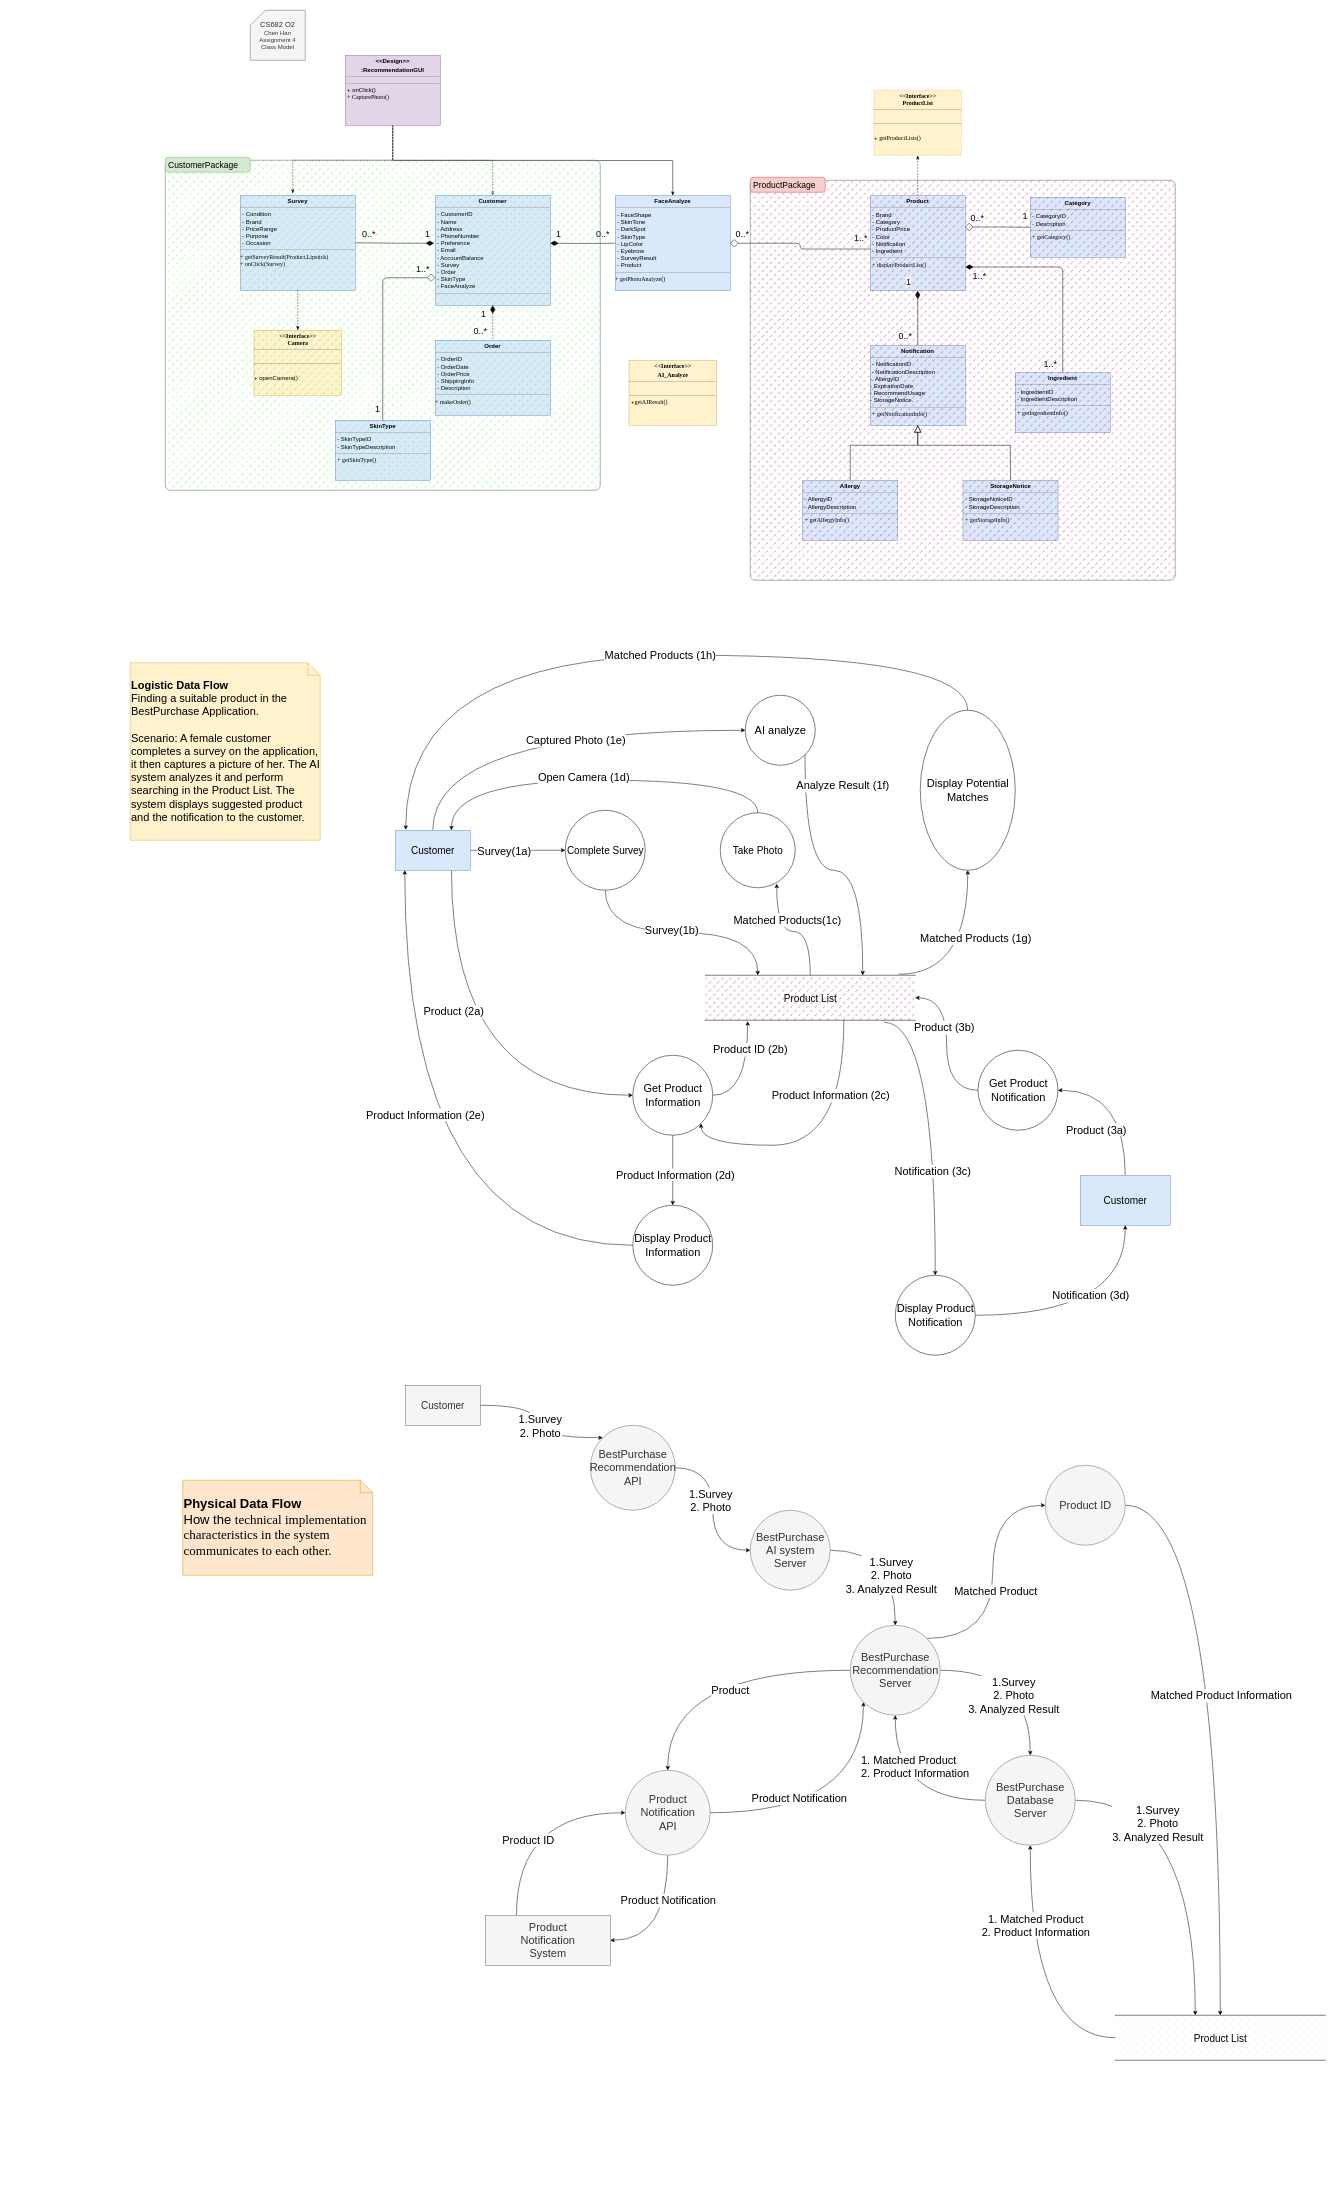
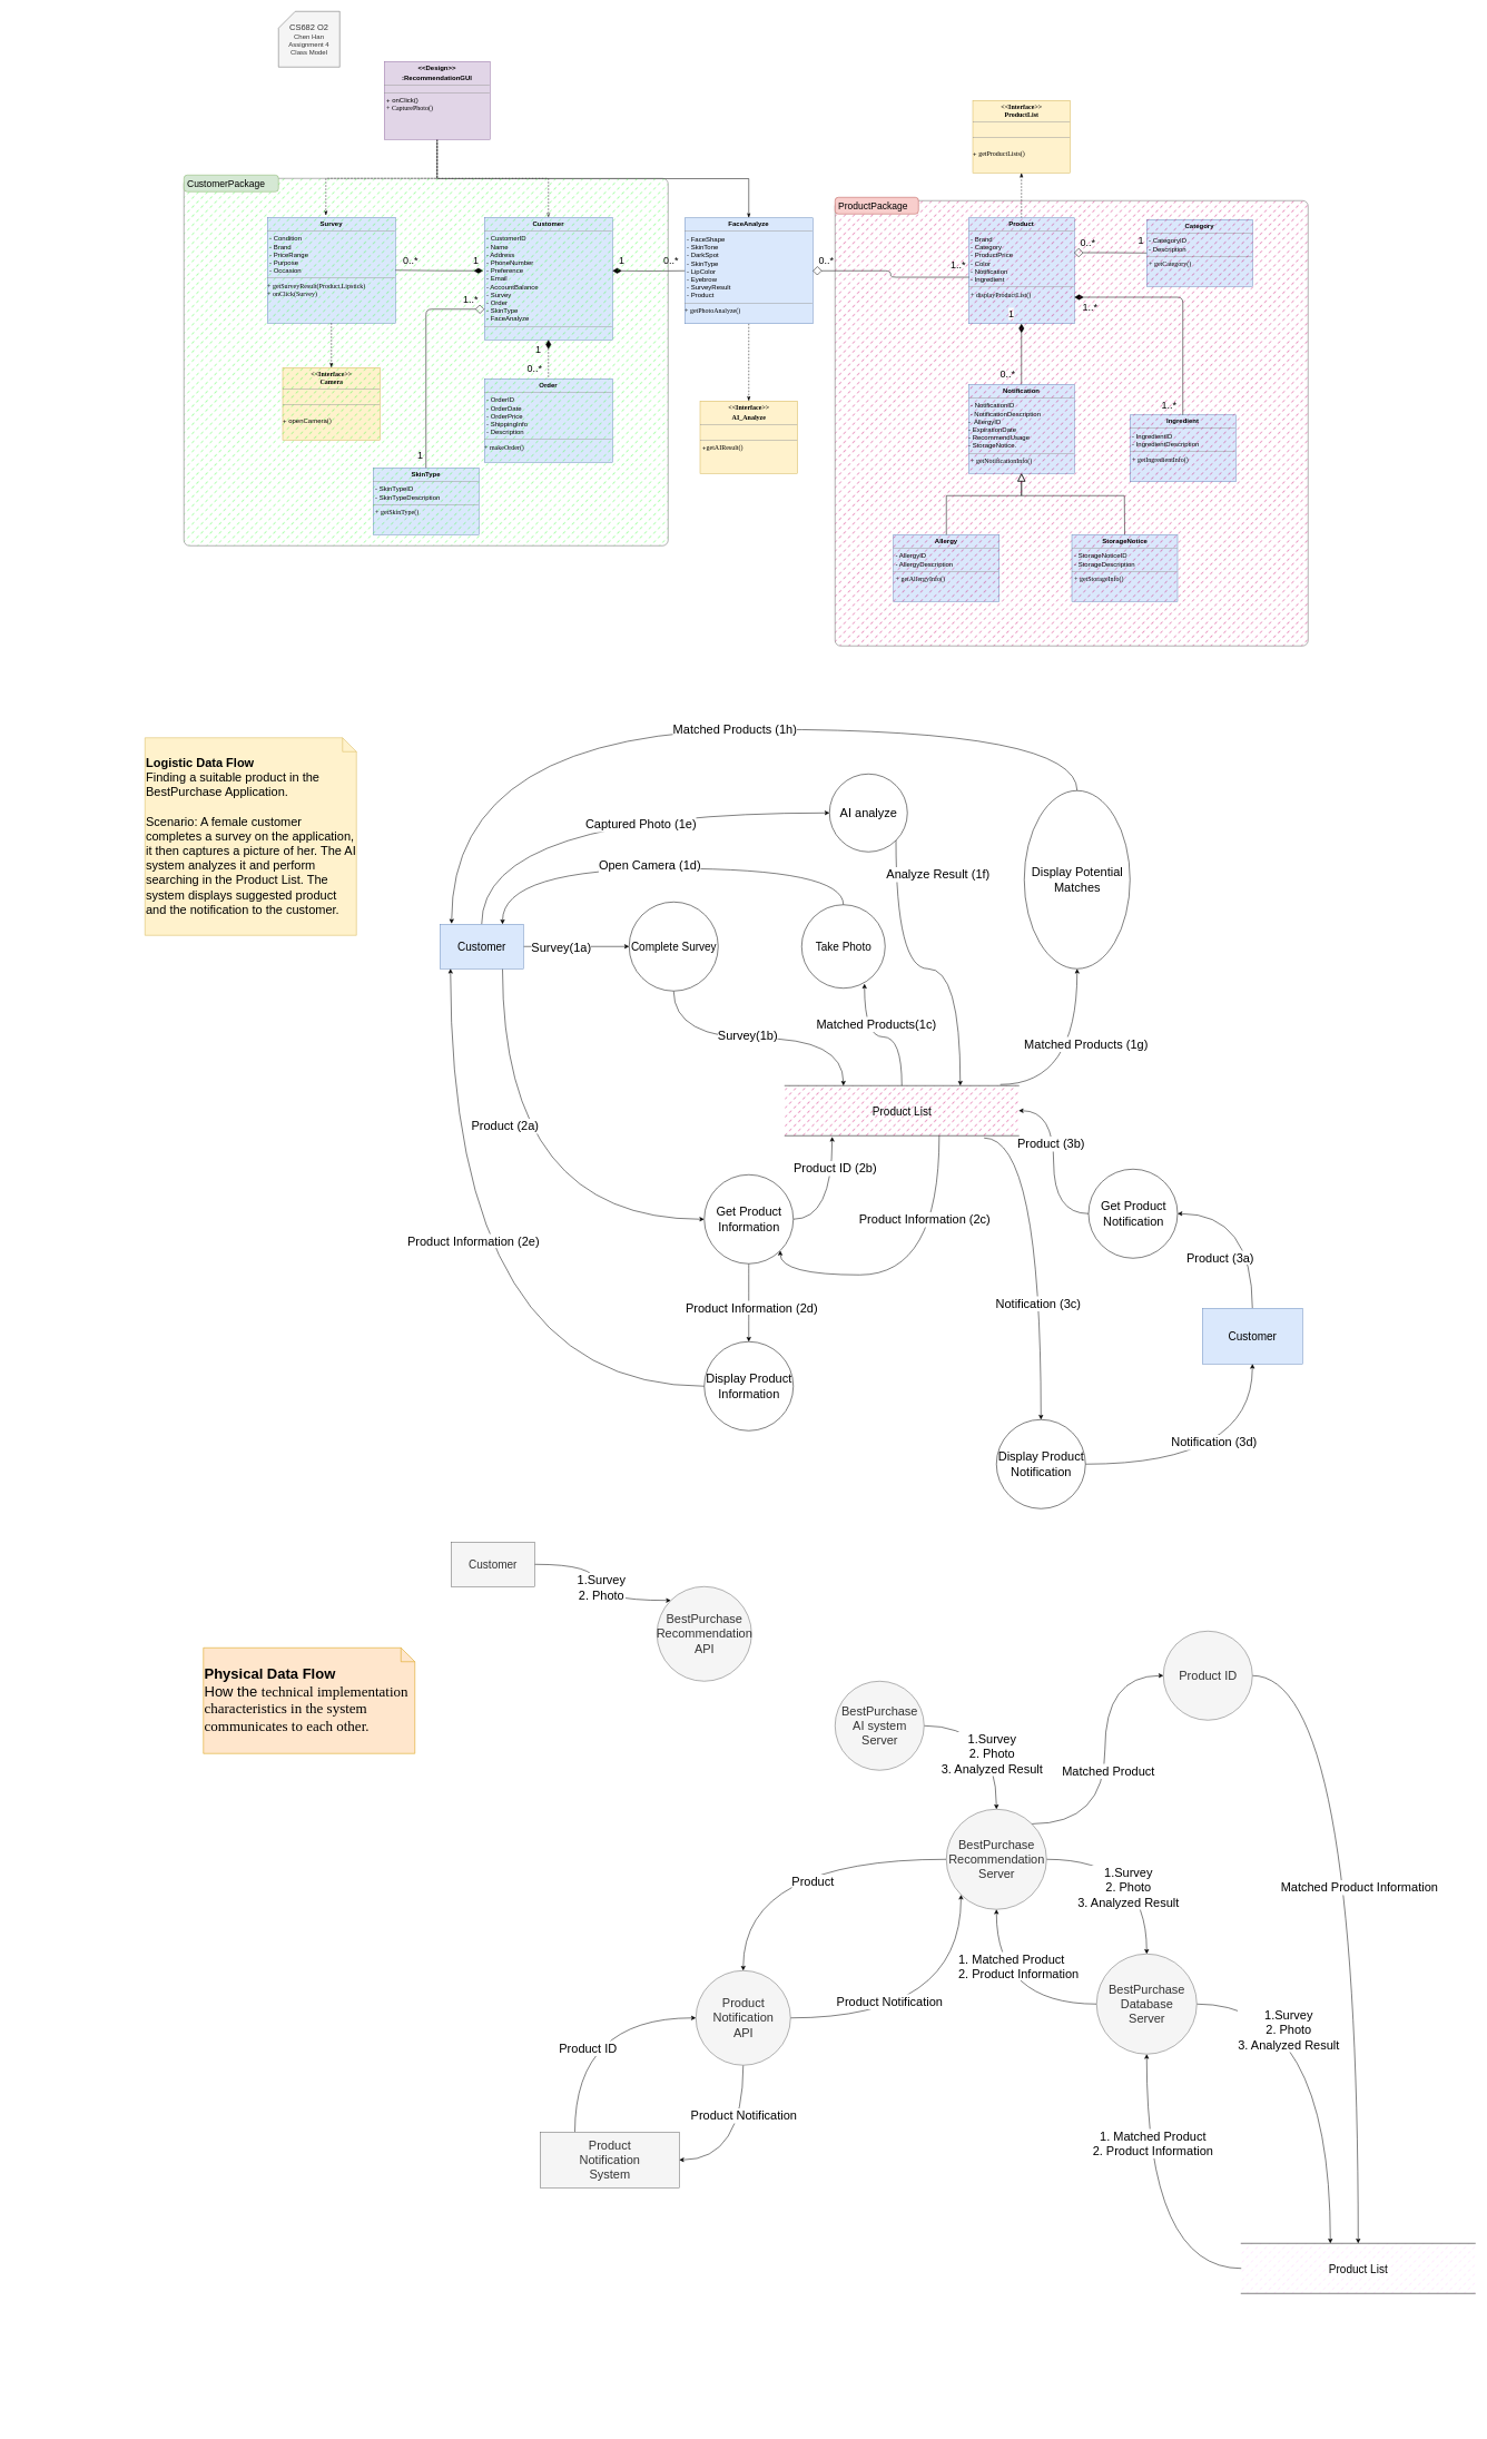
- <mxCell id="11" value="&lt;p style=&quot;margin:0px;margin-top:4px;text-align:center;&quot;&gt;&lt;b&gt;&lt;span style=&quot;font-family: Verdana;&quot;&gt;&amp;lt;&amp;lt;Interface&amp;gt;&amp;gt;&lt;/span&gt;&lt;br style=&quot;font-family: Verdana;&quot;&gt;&lt;span style=&quot;font-family: Verdana;&quot;&gt;ProductList&lt;/span&gt;&lt;br&gt;&lt;/b&gt;&lt;/p&gt;&lt;hr size=&quot;1&quot;&gt;&lt;p style=&quot;margin:0px;margin-left:4px;&quot;&gt;&lt;br&gt;&lt;/p&gt;&lt;hr size=&quot;1&quot;&gt;&lt;p style=&quot;margin:0px;margin-left:4px;&quot;&gt;&amp;nbsp;&lt;/p&gt;&lt;span style=&quot;text-align: center;&quot;&gt;&lt;div style=&quot;text-align: left;&quot;&gt;&lt;span style=&quot;background-color: initial;&quot;&gt;+&amp;nbsp;&lt;font face=&quot;Verdana&quot;&gt;getProductLists()&lt;/font&gt;&lt;/span&gt;&lt;/div&gt;&lt;/span&gt;" style="verticalAlign=top;align=left;overflow=fill;fontSize=12;fontFamily=Helvetica;html=1;rounded=0;fillStyle=solid;strokeColor=#d6b656;fillColor=#fff2cc;dashed=1;" parent="1" vertex="1"><mxGeometry x="1747.5" y="180" width="175" height="130" as="geometry" /></mxCell>
+ <mxCell id="11" value="&lt;p style=&quot;margin:0px;margin-top:4px;text-align:center;&quot;&gt;&lt;b&gt;&lt;span style=&quot;font-family: Verdana;&quot;&gt;&amp;lt;&amp;lt;Interface&amp;gt;&amp;gt;&lt;/span&gt;&lt;br style=&quot;font-family: Verdana;&quot;&gt;&lt;span style=&quot;font-family: Verdana;&quot;&gt;ProductList&lt;/span&gt;&lt;br&gt;&lt;/b&gt;&lt;/p&gt;&lt;hr size=&quot;1&quot;&gt;&lt;p style=&quot;margin:0px;margin-left:4px;&quot;&gt;&lt;br&gt;&lt;/p&gt;&lt;hr size=&quot;1&quot;&gt;&lt;p style=&quot;margin:0px;margin-left:4px;&quot;&gt;&amp;nbsp;&lt;/p&gt;&lt;span style=&quot;text-align: center;&quot;&gt;&lt;div style=&quot;text-align: left;&quot;&gt;&lt;span style=&quot;background-color: initial;&quot;&gt;+&amp;nbsp;&lt;font face=&quot;Verdana&quot;&gt;getProductLists()&lt;/font&gt;&lt;/span&gt;&lt;/div&gt;&lt;/span&gt;" style="verticalAlign=top;align=left;overflow=fill;fontSize=12;fontFamily=Helvetica;html=1;rounded=0;fillStyle=solid;strokeColor=#d6b656;fillColor=#fff2cc;" parent="1" vertex="1"><mxGeometry x="1747.5" y="180" width="175" height="130" as="geometry" /></mxCell>
+ <mxCell id="9" style="edgeStyle=orthogonalEdgeStyle;rounded=0;orthogonalLoop=1;jettySize=auto;html=1;exitX=0.5;exitY=1;exitDx=0;exitDy=0;entryX=0.5;entryY=0;entryDx=0;entryDy=0;dashed=1;fontFamily=Helvetica;fontSize=11;startArrow=none;startFill=0;endArrow=classicThin;endFill=1;" parent="1" source="10" target="12" edge="1"><mxGeometry relative="1" as="geometry" /></mxCell>
- <mxCell id="105" style="edgeStyle=orthogonalEdgeStyle;curved=1;orthogonalLoop=1;jettySize=auto;html=1;fontSize=22;fontColor=#000000;" edge="1" parent="1" source="107" target="114"><mxGeometry relative="1" as="geometry" /></mxCell>
- <mxCell id="106" value="1.Survey&lt;br&gt;2. Photo" style="edgeLabel;html=1;align=center;verticalAlign=middle;resizable=0;points=[];fontSize=22;fontColor=#000000;" vertex="1" connectable="0" parent="105"><mxGeometry x="-0.239" y="-11" relative="1" as="geometry"><mxPoint x="6" y="20" as="offset" /></mxGeometry></mxCell>
